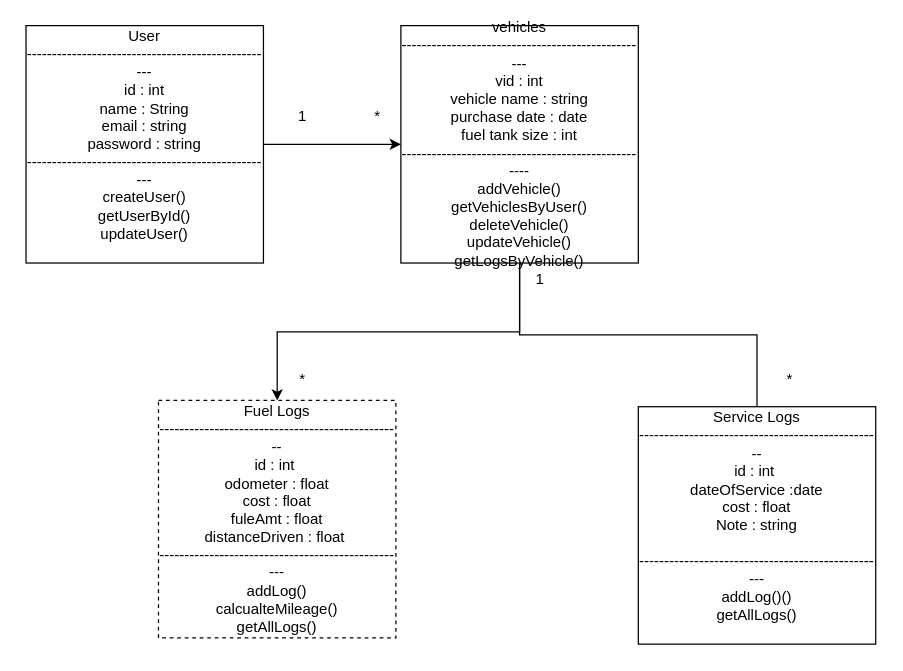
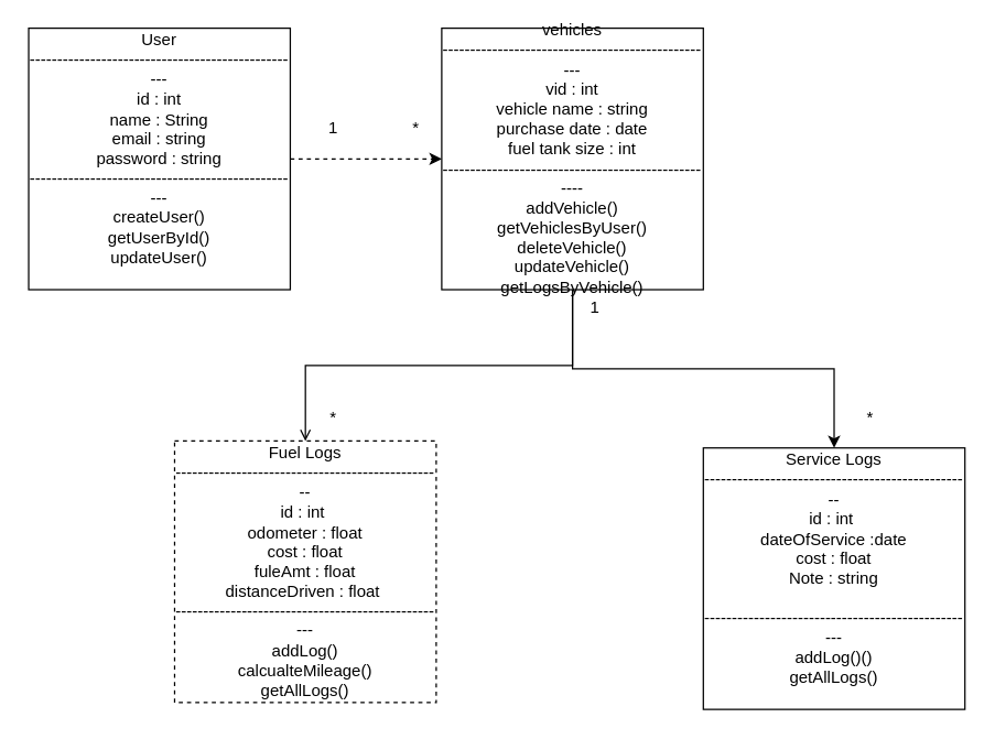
- <mxCell id="5" style="edgeStyle=orthogonalEdgeStyle;rounded=0;orthogonalLoop=1;jettySize=auto;html=1;" edge="1" parent="1" source="6" target="4"><mxGeometry relative="1" as="geometry" /></mxCell>
+ <mxCell id="5" style="edgeStyle=orthogonalEdgeStyle;rounded=0;orthogonalLoop=1;jettySize=auto;html=1;dashed=1;" edge="1" parent="1" source="6" target="4"><mxGeometry relative="1" as="geometry" /></mxCell>
- <mxCell id="2" style="edgeStyle=orthogonalEdgeStyle;rounded=0;orthogonalLoop=1;jettySize=auto;html=1;exitX=0.5;exitY=1;exitDx=0;exitDy=0;entryX=0.5;entryY=0;entryDx=0;entryDy=0;" edge="1" parent="1" source="4" target="9"><mxGeometry relative="1" as="geometry" /></mxCell>
+ <mxCell id="2" style="edgeStyle=orthogonalEdgeStyle;rounded=0;orthogonalLoop=1;jettySize=auto;html=1;exitX=0.5;exitY=1;exitDx=0;exitDy=0;entryX=0.5;entryY=0;entryDx=0;entryDy=0;endArrow=open;" edge="1" parent="1" source="4" target="9"><mxGeometry relative="1" as="geometry" /></mxCell>
- <mxCell id="3" style="edgeStyle=orthogonalEdgeStyle;rounded=0;orthogonalLoop=1;jettySize=auto;html=1;exitX=0.5;exitY=1;exitDx=0;exitDy=0;entryX=0.5;entryY=0;entryDx=0;entryDy=0;endArrow=none;" edge="1" parent="1" source="4" target="10"><mxGeometry relative="1" as="geometry" /></mxCell>
+ <mxCell id="3" style="edgeStyle=orthogonalEdgeStyle;rounded=0;orthogonalLoop=1;jettySize=auto;html=1;exitX=0.5;exitY=1;exitDx=0;exitDy=0;entryX=0.5;entryY=0;entryDx=0;entryDy=0;" edge="1" parent="1" source="4" target="10"><mxGeometry relative="1" as="geometry" /></mxCell>
